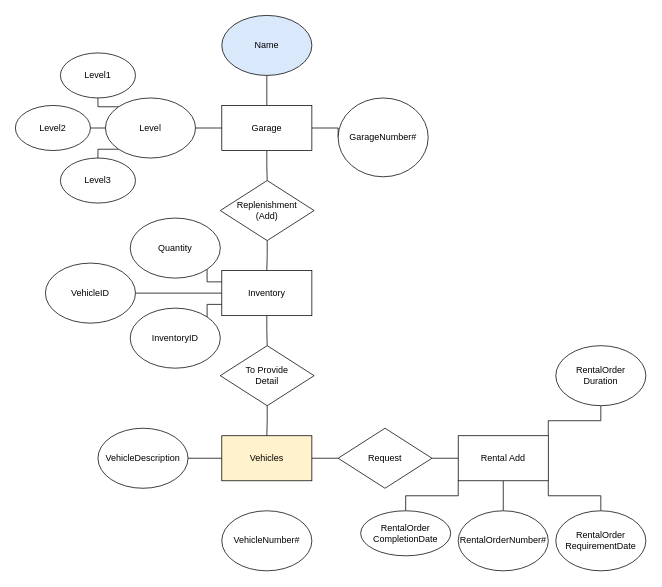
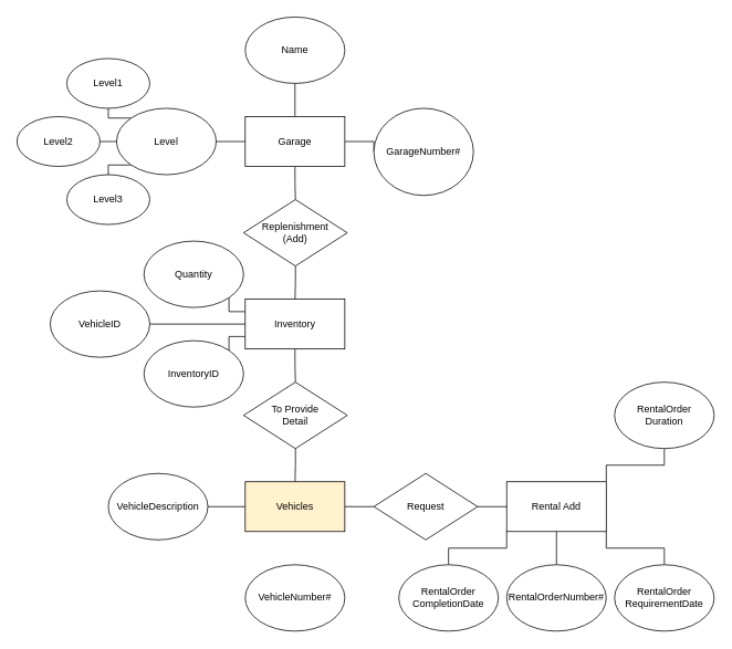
- <mxCell id="7" value="Name" style="ellipse;whiteSpace=wrap;html=1;fillColor=#dae8fc;" vertex="1" parent="1"><mxGeometry x="295" y="20" width="120" height="80" as="geometry" /></mxCell>
+ <mxCell id="7" value="Name" style="ellipse;whiteSpace=wrap;html=1;" vertex="1" parent="1"><mxGeometry x="295" y="20" width="120" height="80" as="geometry" /></mxCell>
- <mxCell id="41" value="RentalOrder&lt;br&gt;CompletionDate" style="ellipse;whiteSpace=wrap;html=1;" vertex="1" parent="1"><mxGeometry x="480" y="680" width="120" height="60" as="geometry" /></mxCell>
+ <mxCell id="41" value="RentalOrder&lt;br&gt;CompletionDate" style="ellipse;whiteSpace=wrap;html=1;" vertex="1" parent="1"><mxGeometry x="480" y="680" width="120" height="80" as="geometry" /></mxCell>
